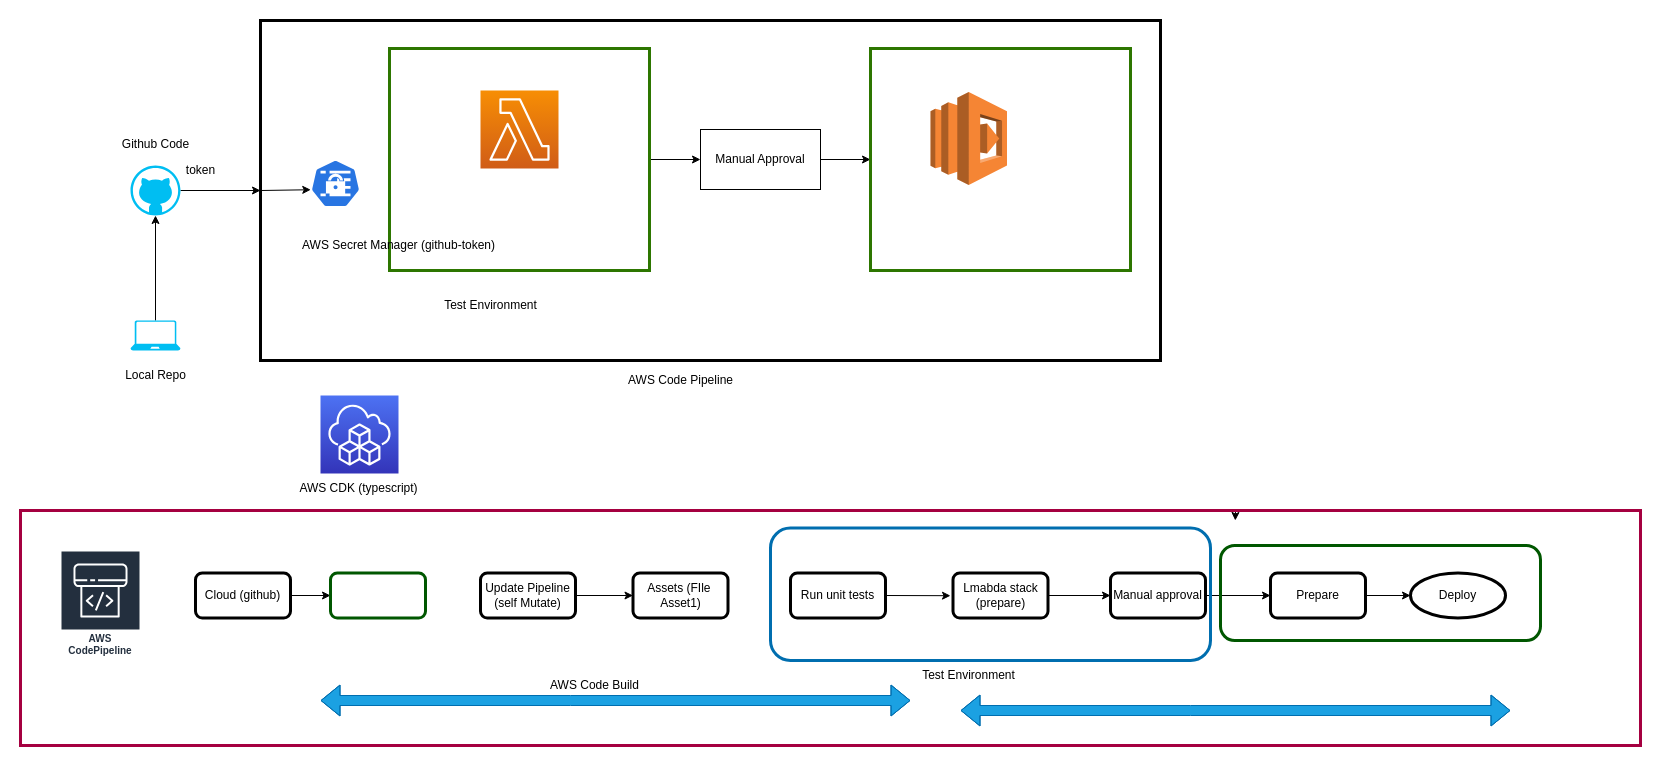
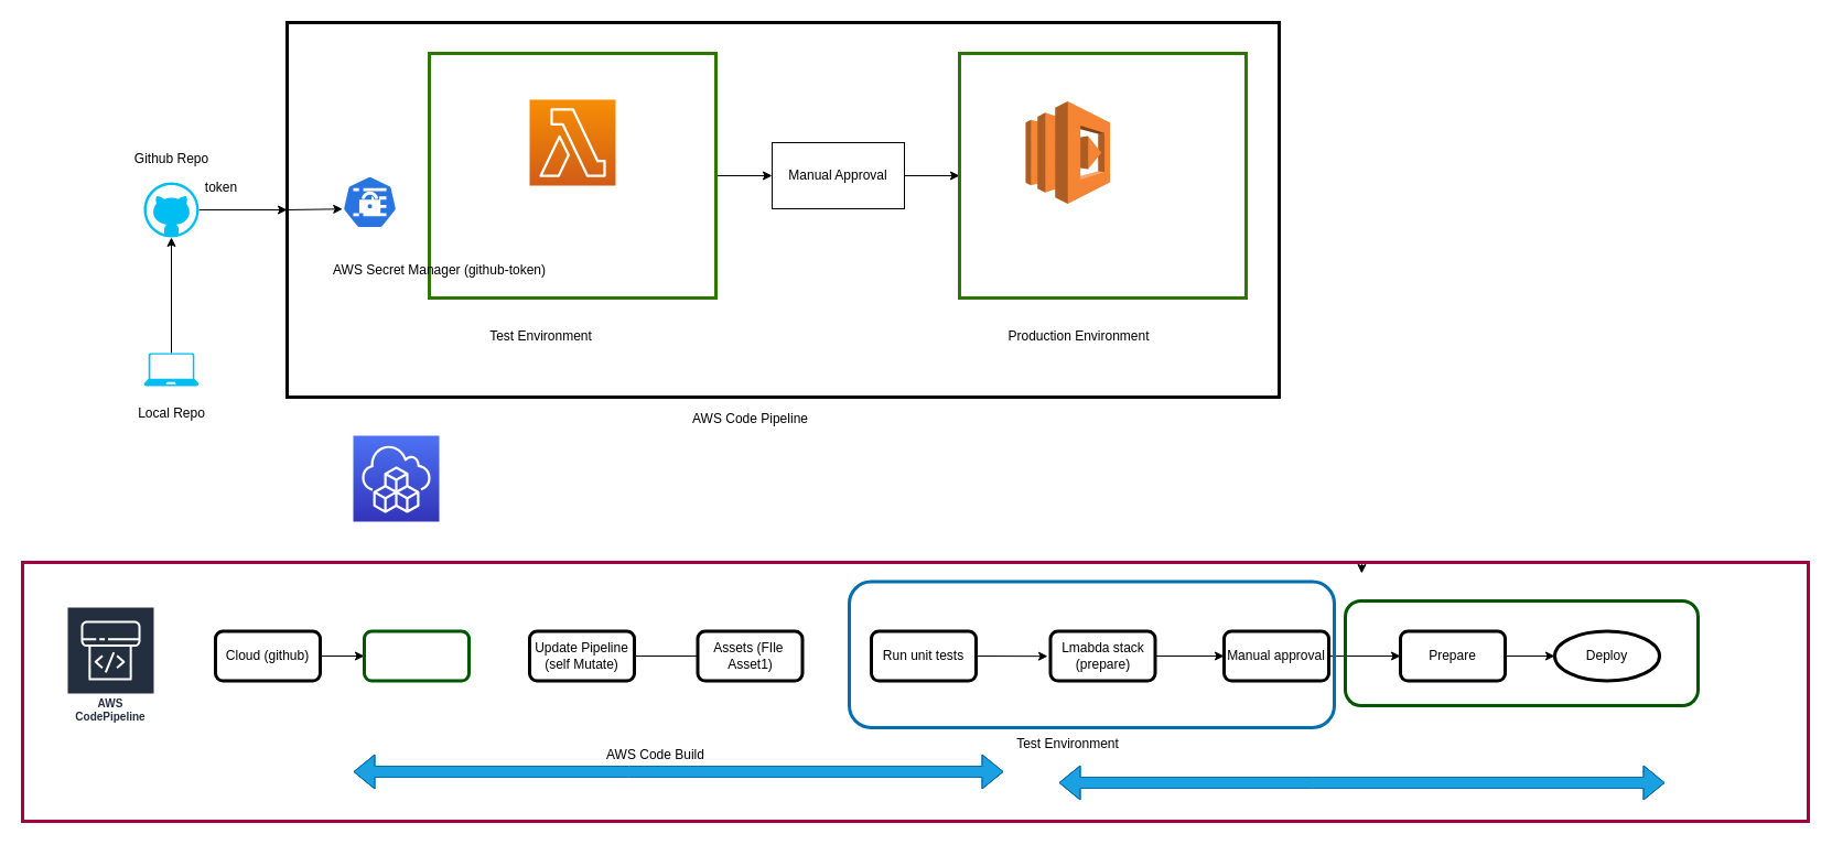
- <mxCell id="17" value="Github Code" style="text;html=1;align=center;verticalAlign=middle;resizable=0;points=[];autosize=1;strokeColor=none;fillColor=none;" vertex="1" parent="1"><mxGeometry x="110" y="129" width="90" height="30" as="geometry" /></mxCell>
+ <mxCell id="17" value="Github Repo" style="text;html=1;align=center;verticalAlign=middle;resizable=0;points=[];autosize=1;strokeColor=none;fillColor=none;" vertex="1" parent="1"><mxGeometry x="110" y="129" width="90" height="30" as="geometry" /></mxCell>
+ <mxCell id="10" value="Production Environment" style="text;html=1;align=center;verticalAlign=middle;resizable=0;points=[];autosize=1;strokeColor=none;fillColor=none;" vertex="1" parent="1"><mxGeometry x="903.25" y="290" width="150" height="30" as="geometry" /></mxCell>
- <mxCell id="22" value="AWS CDK (typescript)" style="text;html=1;align=center;verticalAlign=middle;resizable=0;points=[];autosize=1;strokeColor=none;fillColor=none;strokeWidth=3;" vertex="1" parent="1"><mxGeometry x="288" y="473" width="140" height="30" as="geometry" /></mxCell>
- <mxCell id="29" style="edgeStyle=none;html=1;" edge="1" parent="1" source="30" target="31"><mxGeometry relative="1" as="geometry" /></mxCell>
+ <mxCell id="29" style="edgeStyle=none;html=1;endArrow=none;" edge="1" parent="1" source="30" target="31"><mxGeometry relative="1" as="geometry" /></mxCell>
